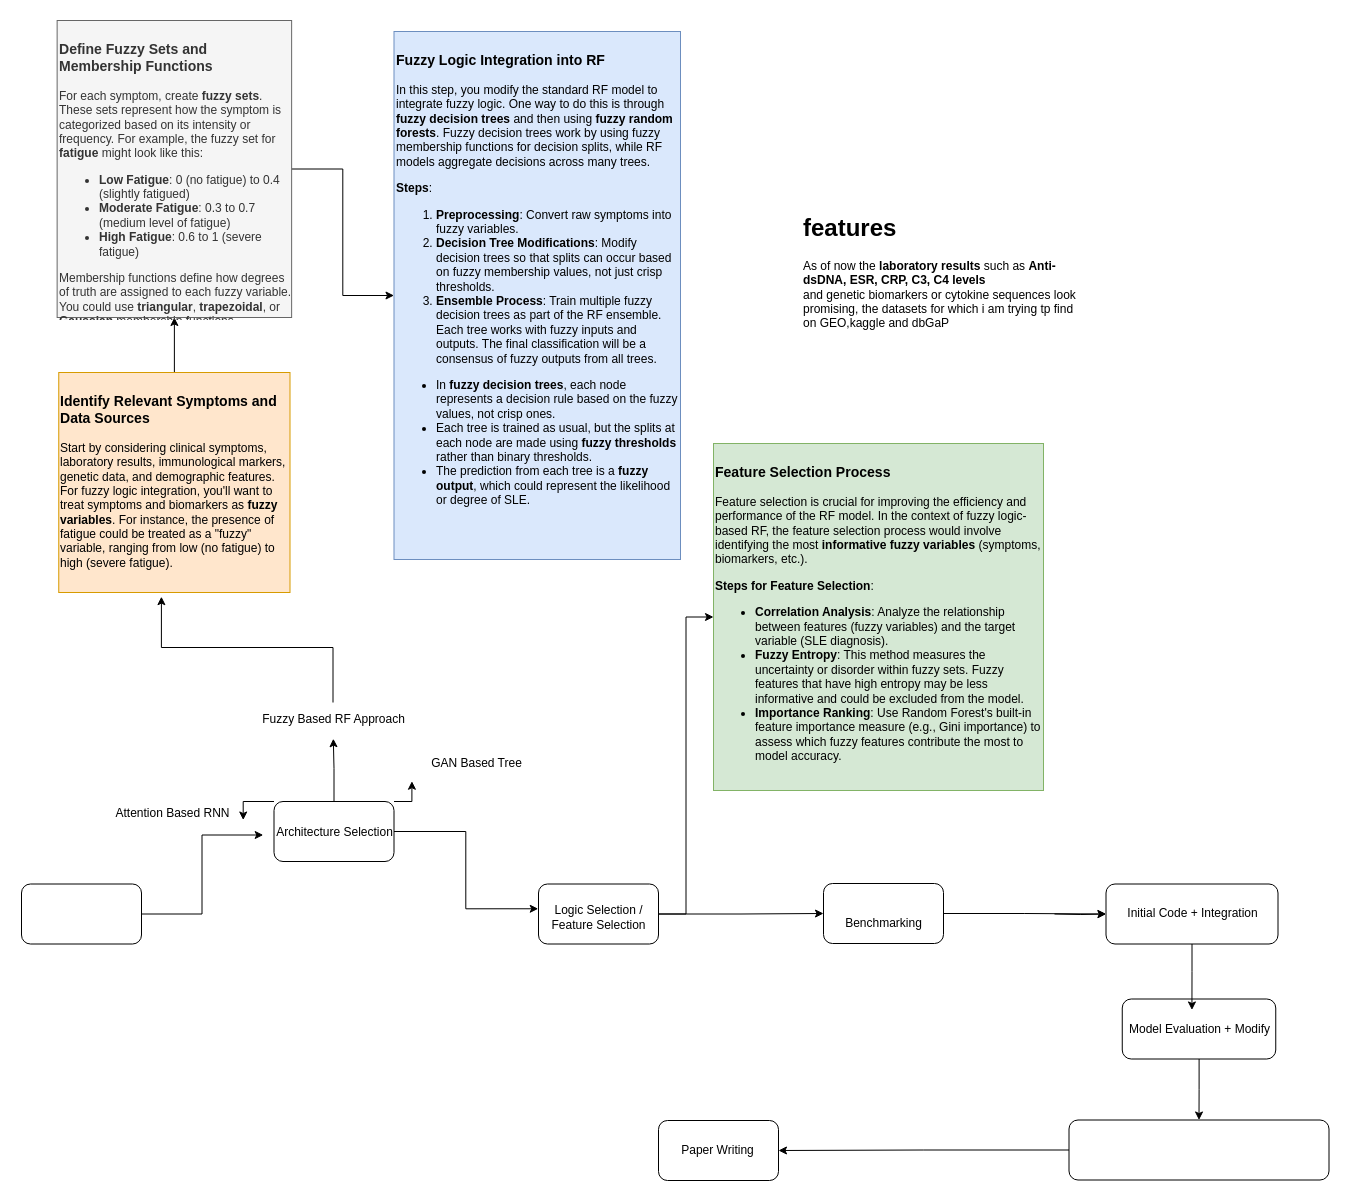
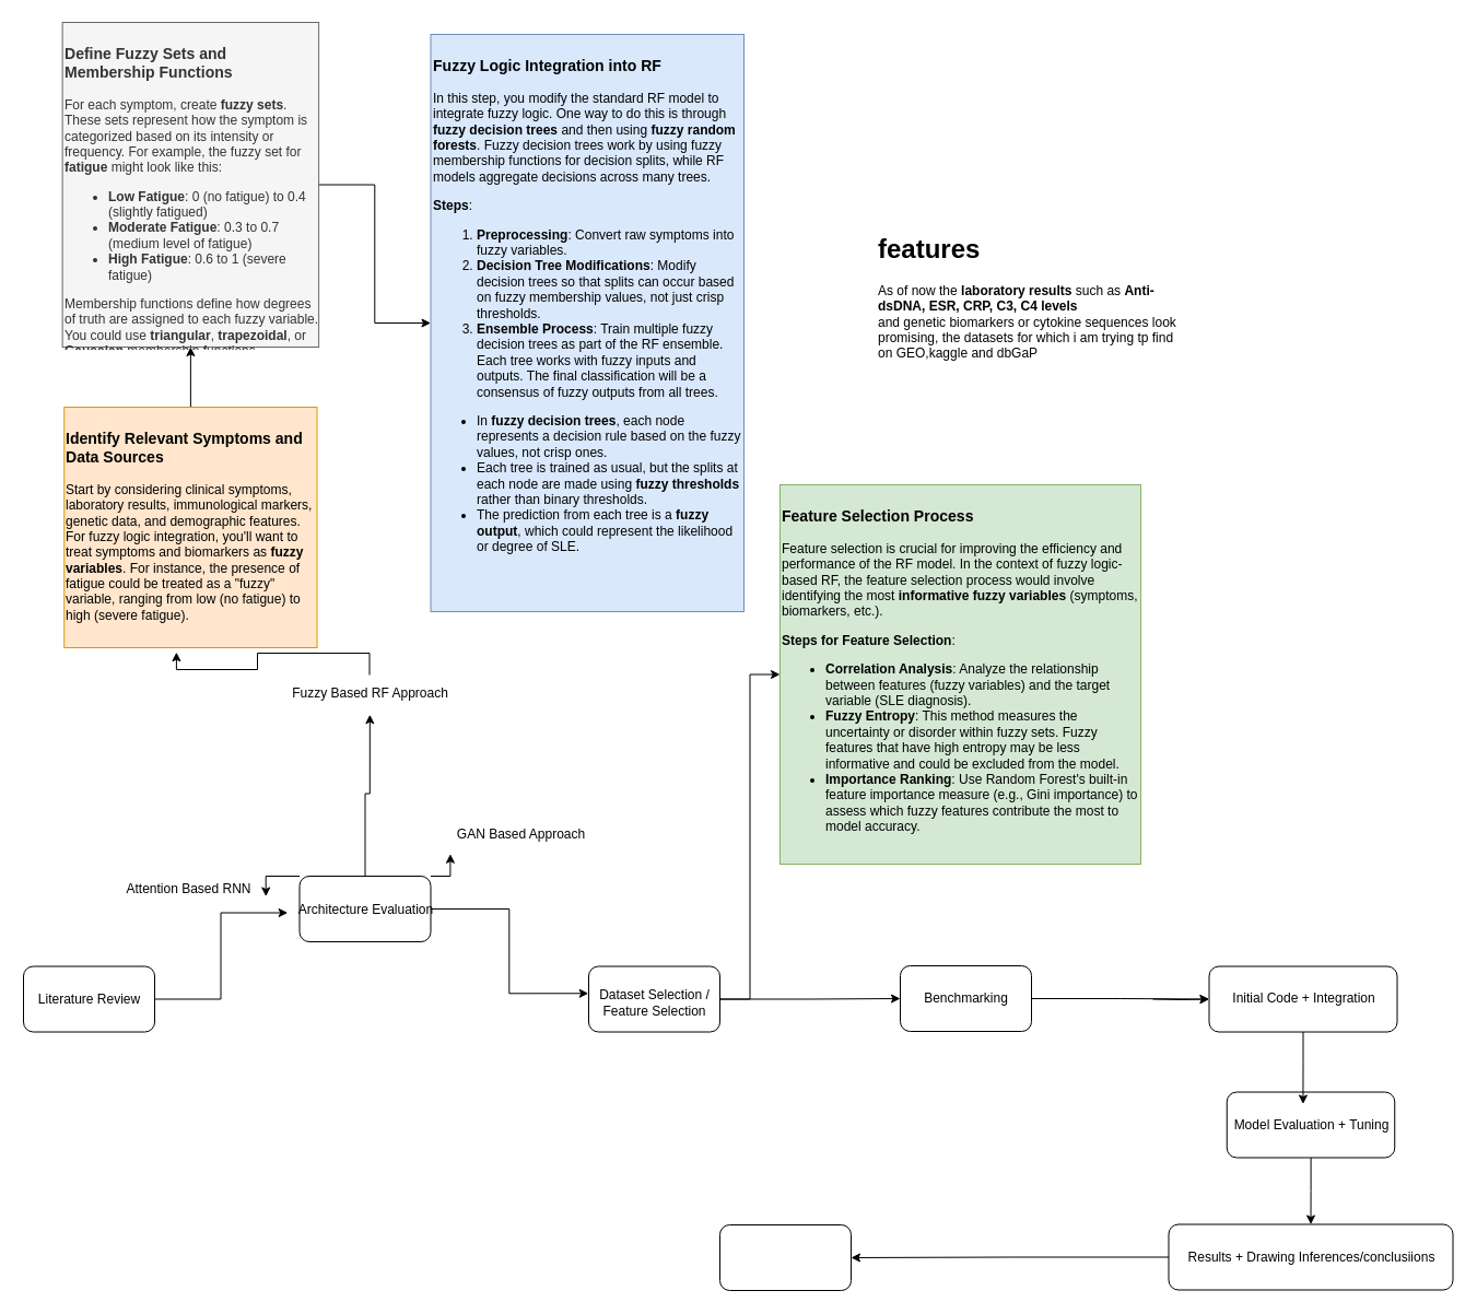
- <mxCell id="24" value="Fuzzy Based RF Approach" style="text;html=1;align=center;verticalAlign=middle;resizable=0;points=[];autosize=1;strokeColor=none;fillColor=none;" parent="1" vertex="1"><mxGeometry x="250" y="702" width="165" height="33" as="geometry" /></mxCell>
+ <mxCell id="24" value="Fuzzy Based RF Approach" style="text;html=1;align=center;verticalAlign=middle;resizable=0;points=[];autosize=1;strokeColor=none;fillColor=none;" parent="1" vertex="1"><mxGeometry x="255" y="617" width="165" height="33" as="geometry" /></mxCell>
- <mxCell id="26" value="GAN Based Tree" style="text;html=1;align=center;verticalAlign=middle;resizable=0;points=[];autosize=1;strokeColor=none;fillColor=none;" parent="1" vertex="1"><mxGeometry x="404" y="746" width="143" height="33" as="geometry" /></mxCell>
+ <mxCell id="26" value="GAN Based Approach" style="text;html=1;align=center;verticalAlign=middle;resizable=0;points=[];autosize=1;strokeColor=none;fillColor=none;" parent="1" vertex="1"><mxGeometry x="404" y="746" width="143" height="33" as="geometry" /></mxCell>
- <mxCell id="3" value="&lt;div&gt;Architecture Selection&lt;/div&gt;&lt;div&gt;&lt;br&gt;&lt;/div&gt;" style="text;html=1;align=center;verticalAlign=middle;resizable=0;points=[];autosize=1;strokeColor=none;fillColor=none;" parent="1" vertex="1"><mxGeometry x="262" y="817" width="143" height="44" as="geometry" /></mxCell>
+ <mxCell id="3" value="&lt;div&gt;Architecture Evaluation&lt;/div&gt;&lt;div&gt;&lt;br&gt;&lt;/div&gt;" style="text;html=1;align=center;verticalAlign=middle;resizable=0;points=[];autosize=1;strokeColor=none;fillColor=none;" parent="1" vertex="1"><mxGeometry x="262" y="817" width="143" height="44" as="geometry" /></mxCell>
+ <mxCell id="2" value="&lt;font style=&quot;font-size: 12px;&quot;&gt;Literature Review&lt;/font&gt;" style="text;html=1;align=center;verticalAlign=middle;resizable=0;points=[];autosize=1;strokeColor=none;fillColor=none;" parent="1" vertex="1"><mxGeometry x="20" y="897" width="121" height="33" as="geometry" /></mxCell>
- <mxCell id="4" value="&lt;div&gt;Logic Selection /&lt;/div&gt;&lt;div&gt;Feature Selection&lt;br&gt;&lt;/div&gt;" style="text;html=1;align=center;verticalAlign=middle;resizable=0;points=[];autosize=1;strokeColor=none;fillColor=none;" parent="1" vertex="1"><mxGeometry x="537" y="894.5" width="121" height="44" as="geometry" /></mxCell>
+ <mxCell id="4" value="&lt;div&gt;Dataset Selection /&lt;/div&gt;&lt;div&gt;Feature Selection&lt;br&gt;&lt;/div&gt;" style="text;html=1;align=center;verticalAlign=middle;resizable=0;points=[];autosize=1;strokeColor=none;fillColor=none;" parent="1" vertex="1"><mxGeometry x="537" y="894.5" width="121" height="44" as="geometry" /></mxCell>
- <mxCell id="5" value="Benchmarking" style="text;html=1;align=center;verticalAlign=middle;resizable=0;points=[];autosize=1;strokeColor=none;fillColor=none;" parent="1" vertex="1"><mxGeometry x="833" y="906" width="99" height="33" as="geometry" /></mxCell>
+ <mxCell id="5" value="Benchmarking" style="text;html=1;align=center;verticalAlign=middle;resizable=0;points=[];autosize=1;strokeColor=none;fillColor=none;" parent="1" vertex="1"><mxGeometry x="833" y="896" width="99" height="33" as="geometry" /></mxCell>
- <mxCell id="7" value="Model Evaluation + Modify" style="text;html=1;align=center;verticalAlign=middle;resizable=0;points=[];autosize=1;strokeColor=none;fillColor=none;" parent="1" vertex="1"><mxGeometry x="1116" y="1012" width="165" height="33" as="geometry" /></mxCell>
+ <mxCell id="7" value="Model Evaluation + Tuning" style="text;html=1;align=center;verticalAlign=middle;resizable=0;points=[];autosize=1;strokeColor=none;fillColor=none;" parent="1" vertex="1"><mxGeometry x="1116" y="1012" width="165" height="33" as="geometry" /></mxCell>
+ <mxCell id="8" value="Results + Drawing Inferences/conclusiions" style="text;html=1;align=center;verticalAlign=middle;resizable=0;points=[];autosize=1;strokeColor=none;fillColor=none;" parent="1" vertex="1"><mxGeometry x="1072" y="1133" width="253" height="33" as="geometry" /></mxCell>
- <mxCell id="9" value="Paper Writing" style="text;html=1;align=center;verticalAlign=middle;resizable=0;points=[];autosize=1;strokeColor=none;fillColor=none;" parent="1" vertex="1"><mxGeometry x="667" y="1133.5" width="99" height="33" as="geometry" /></mxCell>
